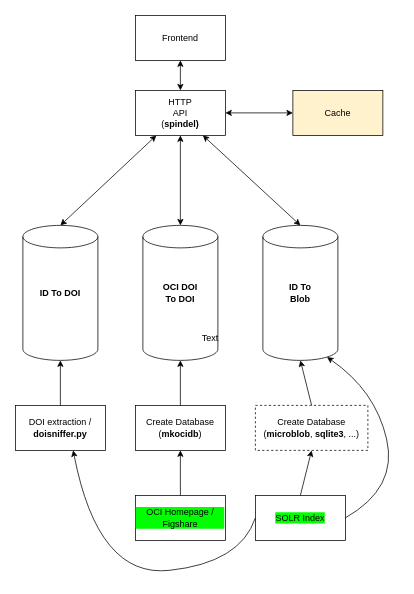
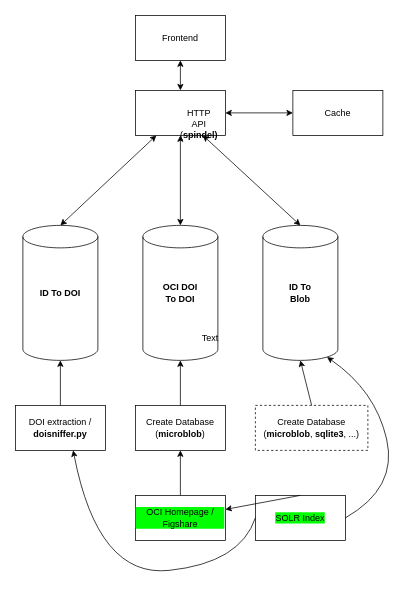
- <mxCell id="3" value="HTTP API (&lt;b&gt;spindel)&lt;/b&gt;" style="text;html=1;strokeColor=none;fillColor=none;align=center;verticalAlign=middle;whiteSpace=wrap;rounded=0;" parent="1" vertex="1"><mxGeometry x="220" y="140" width="40" height="20" as="geometry" /></mxCell>
+ <mxCell id="3" value="HTTP API (&lt;b&gt;spindel)&lt;/b&gt;" style="text;html=1;strokeColor=none;fillColor=none;align=center;verticalAlign=middle;whiteSpace=wrap;rounded=0;" parent="1" vertex="1"><mxGeometry x="245" y="155" width="40" height="20" as="geometry" /></mxCell>
- <mxCell id="27" value="Cache" style="rounded=0;whiteSpace=wrap;html=1;hachureGap=4;pointerEvents=0;fillColor=#fff2cc;" vertex="1" parent="1"><mxGeometry x="390" y="120" width="120" height="60" as="geometry" /></mxCell>
+ <mxCell id="27" value="Cache" style="rounded=0;whiteSpace=wrap;html=1;hachureGap=4;pointerEvents=0;" vertex="1" parent="1"><mxGeometry x="390" y="120" width="120" height="60" as="geometry" /></mxCell>
- <mxCell id="15" value="Create Database (&lt;b&gt;mkocidb&lt;/b&gt;)" style="rounded=0;whiteSpace=wrap;html=1;" parent="1" vertex="1"><mxGeometry x="180" y="540" width="120" height="60" as="geometry" /></mxCell>
+ <mxCell id="15" value="Create Database (&lt;b&gt;microblob&lt;/b&gt;)" style="rounded=0;whiteSpace=wrap;html=1;" parent="1" vertex="1"><mxGeometry x="180" y="540" width="120" height="60" as="geometry" /></mxCell>
- <mxCell id="21" value="" style="endArrow=classic;html=1;exitX=0.5;exitY=0;exitDx=0;exitDy=0;entryX=0.5;entryY=1;entryDx=0;entryDy=0;" parent="1" source="20" target="19" edge="1"><mxGeometry width="50" height="50" relative="1" as="geometry"><mxPoint x="260" y="400" as="sourcePoint" /><mxPoint x="310" y="350" as="targetPoint" /></mxGeometry></mxCell>
+ <mxCell id="21" value="" style="endArrow=classic;html=1;exitX=0.5;exitY=0;exitDx=0;exitDy=0;" parent="1" source="20" target="16" edge="1"><mxGeometry width="50" height="50" relative="1" as="geometry"><mxPoint x="260" y="400" as="sourcePoint" /><mxPoint x="310" y="350" as="targetPoint" /></mxGeometry></mxCell>
